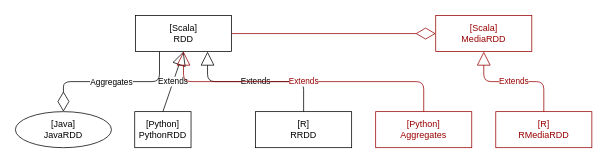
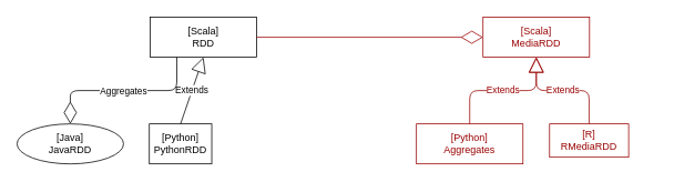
- <mxCell id="14" value="Extends" style="endArrow=block;endSize=16;endFill=0;html=1;strokeColor=#990000;fontColor=#990000;exitX=0.5;exitY=0;exitDx=0;exitDy=0;edgeStyle=orthogonalEdgeStyle;" edge="1" parent="1" source="12" target="2"><mxGeometry width="160" relative="1" as="geometry"><mxPoint x="440" y="288" as="sourcePoint" /><mxPoint x="600" y="288" as="targetPoint" /></mxGeometry></mxCell>
+ <mxCell id="14" value="Extends" style="endArrow=block;endSize=16;endFill=0;html=1;strokeColor=#990000;fontColor=#990000;entryX=0.5;entryY=1;entryDx=0;entryDy=0;exitX=0.5;exitY=0;exitDx=0;exitDy=0;edgeStyle=orthogonalEdgeStyle;" edge="1" parent="1" source="12" target="10"><mxGeometry width="160" relative="1" as="geometry"><mxPoint x="440" y="288" as="sourcePoint" /><mxPoint x="600" y="288" as="targetPoint" /></mxGeometry></mxCell>
- <mxCell id="9" value="Extends" style="endArrow=block;endSize=16;endFill=0;html=1;entryX=0.75;entryY=1;entryDx=0;entryDy=0;exitX=0.5;exitY=0;exitDx=0;exitDy=0;edgeStyle=orthogonalEdgeStyle;" edge="1" parent="1" source="8" target="2"><mxGeometry width="160" relative="1" as="geometry"><mxPoint x="248" y="136" as="sourcePoint" /><mxPoint x="248" y="72" as="targetPoint" /></mxGeometry></mxCell>
- <mxCell id="8" value="[R]&lt;br&gt;RRDD" style="rounded=0;whiteSpace=wrap;html=1;" vertex="1" parent="1"><mxGeometry x="340" y="148" width="128" height="48" as="geometry" /></mxCell>
- <mxCell id="13" value="[R]&lt;br&gt;RMediaRDD" style="rounded=0;whiteSpace=wrap;html=1;strokeWidth=1;strokeColor=#990000;fontColor=#990000;" vertex="1" parent="1"><mxGeometry x="660" y="148" width="128" height="48" as="geometry" /></mxCell>
+ <mxCell id="13" value="[R]&lt;br&gt;RMediaRDD" style="rounded=0;whiteSpace=wrap;html=1;strokeWidth=1;strokeColor=#990000;fontColor=#990000;" vertex="1" parent="1"><mxGeometry x="660" y="148" width="95" height="40" as="geometry" /></mxCell>
